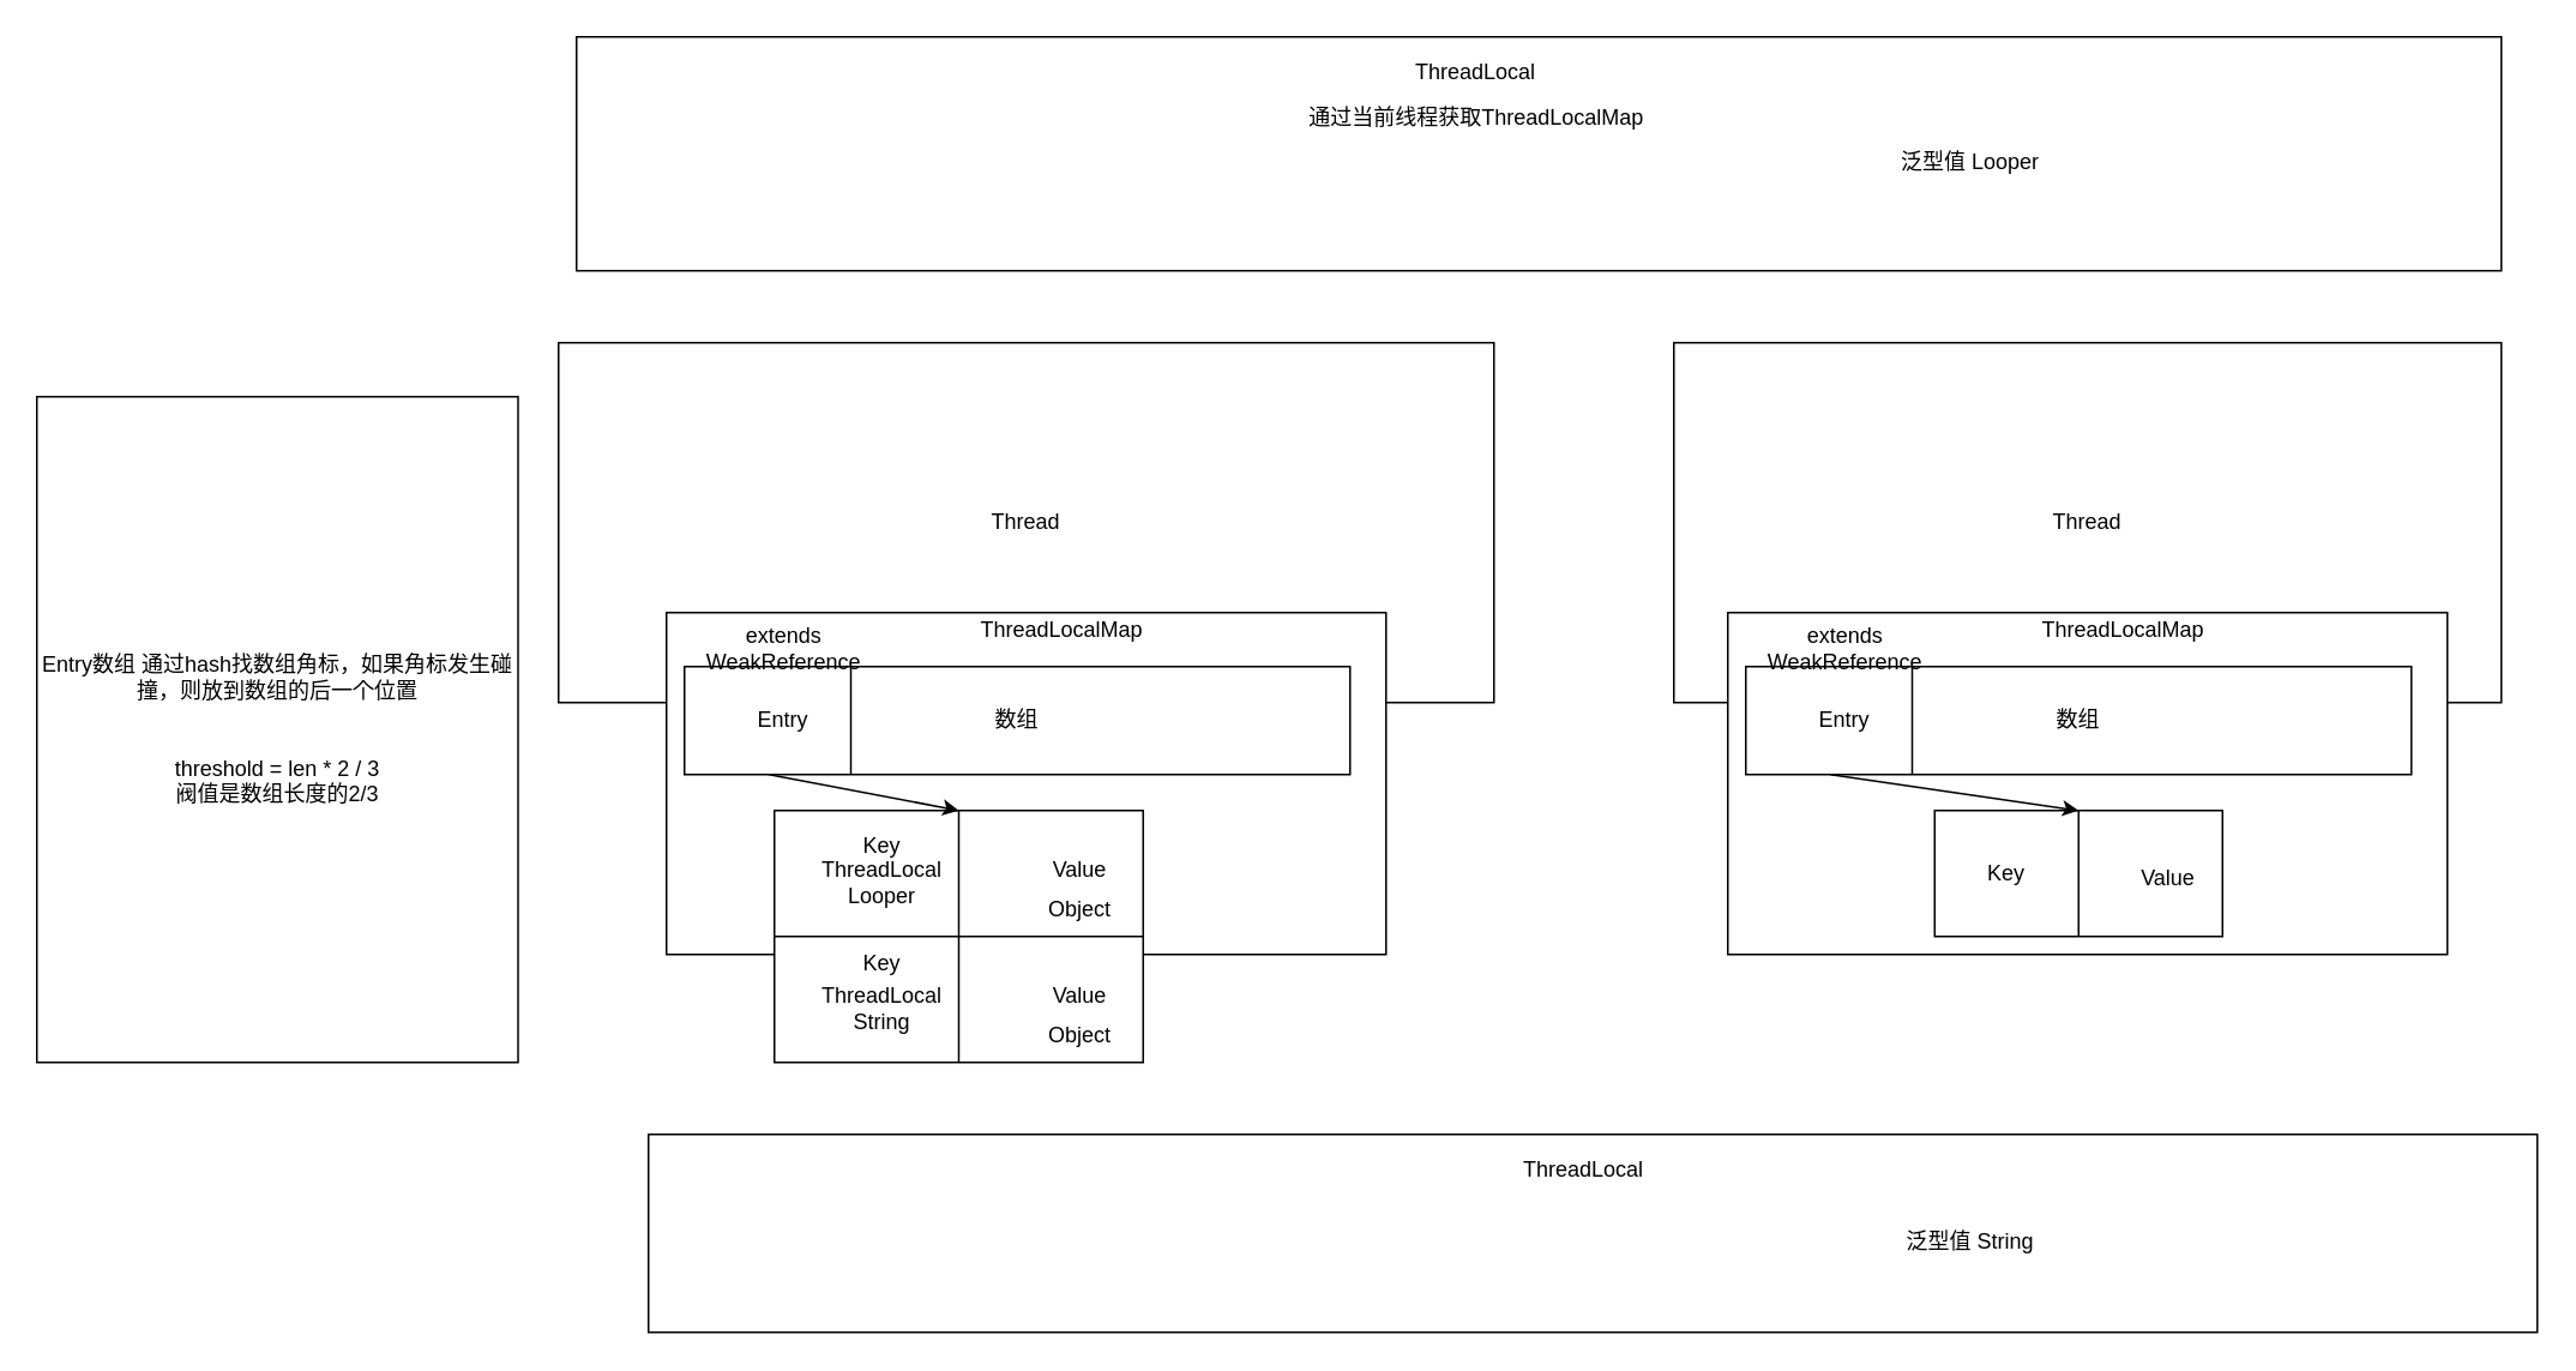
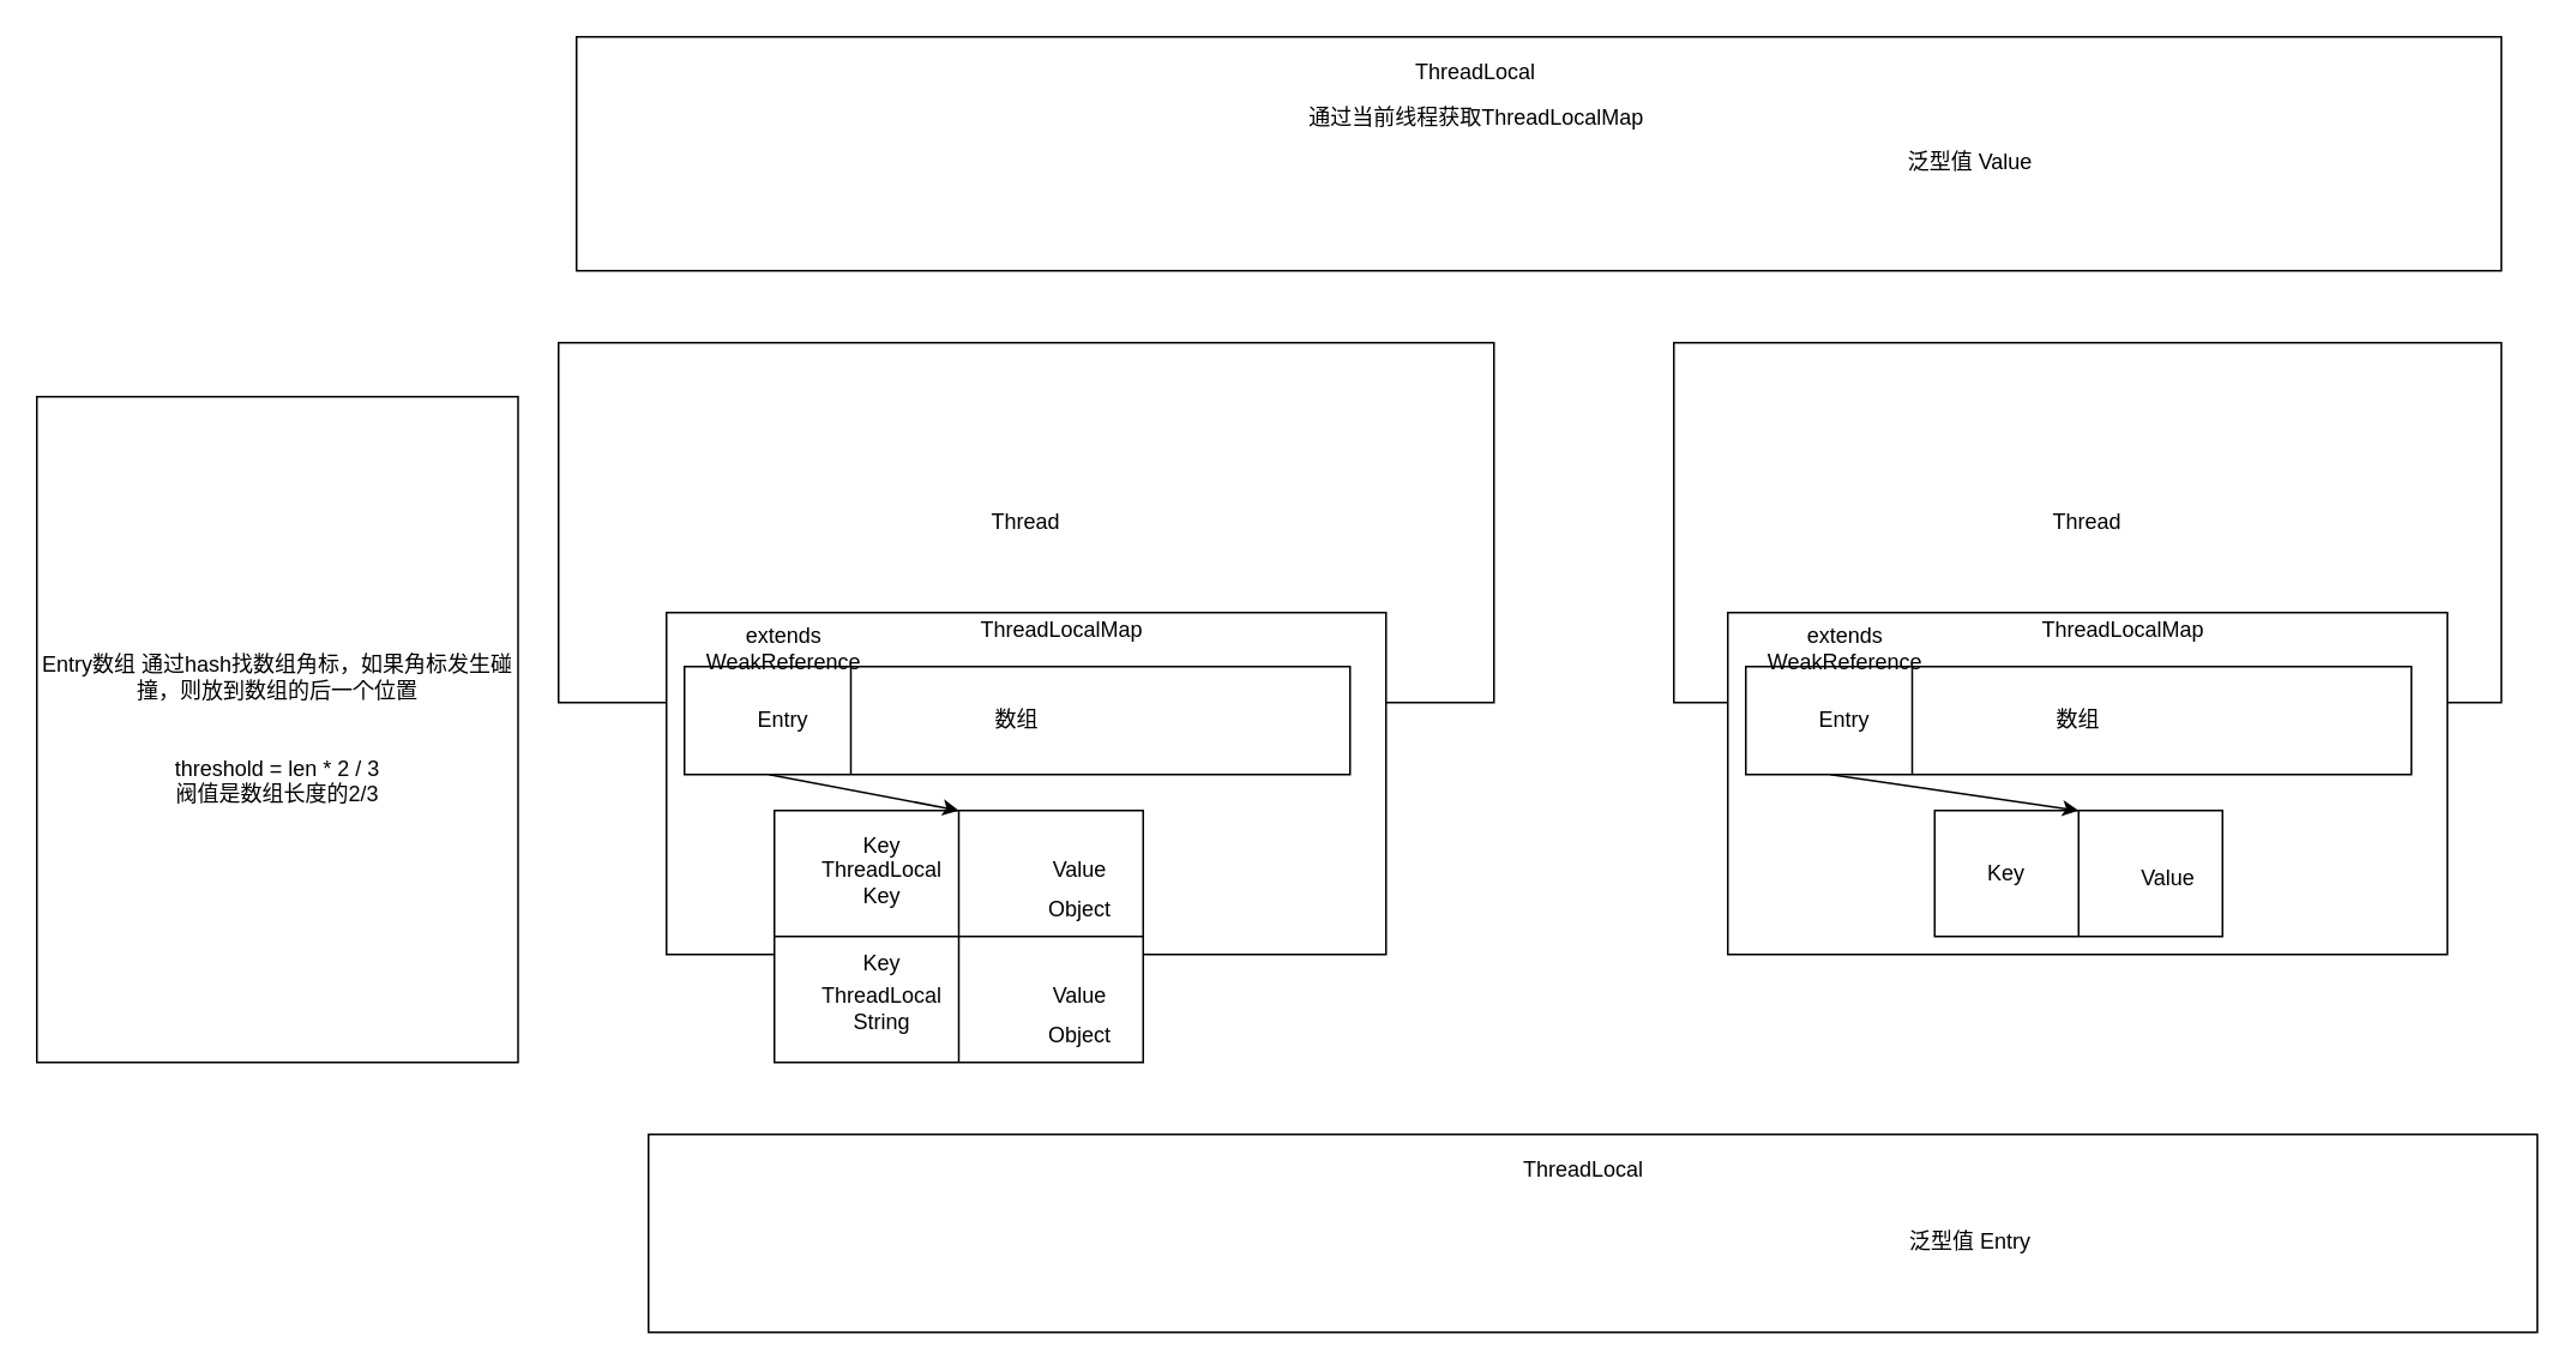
- <mxCell id="32" value="泛型值 Looper" style="text;html=1;strokeColor=none;fillColor=none;align=center;verticalAlign=middle;whiteSpace=wrap;rounded=0;" vertex="1" parent="1"><mxGeometry x="1000" y="40" width="190" height="100" as="geometry" /></mxCell>
+ <mxCell id="32" value="泛型值 Value" style="text;html=1;strokeColor=none;fillColor=none;align=center;verticalAlign=middle;whiteSpace=wrap;rounded=0;" vertex="1" parent="1"><mxGeometry x="1000" y="40" width="190" height="100" as="geometry" /></mxCell>
- <mxCell id="30" value="ThreadLocal&lt;br&gt;Looper" style="text;html=1;strokeColor=none;fillColor=none;align=center;verticalAlign=middle;whiteSpace=wrap;rounded=0;" vertex="1" parent="1"><mxGeometry y="480" width="40" height="20" as="geometry" x="470" /></mxCell>
+ <mxCell id="30" value="ThreadLocal&lt;br&gt;Key" style="text;html=1;strokeColor=none;fillColor=none;align=center;verticalAlign=middle;whiteSpace=wrap;rounded=0;" vertex="1" parent="1"><mxGeometry y="480" width="40" height="20" as="geometry" x="470" /></mxCell>
- <mxCell id="35" value="泛型值 String" style="text;html=1;strokeColor=none;fillColor=none;align=center;verticalAlign=middle;whiteSpace=wrap;rounded=0;" vertex="1" parent="1"><mxGeometry x="1000" y="640" width="190" height="100" as="geometry" /></mxCell>
+ <mxCell id="35" value="泛型值 Entry" style="text;html=1;strokeColor=none;fillColor=none;align=center;verticalAlign=middle;whiteSpace=wrap;rounded=0;" vertex="1" parent="1"><mxGeometry x="1000" y="640" width="190" height="100" as="geometry" /></mxCell>
